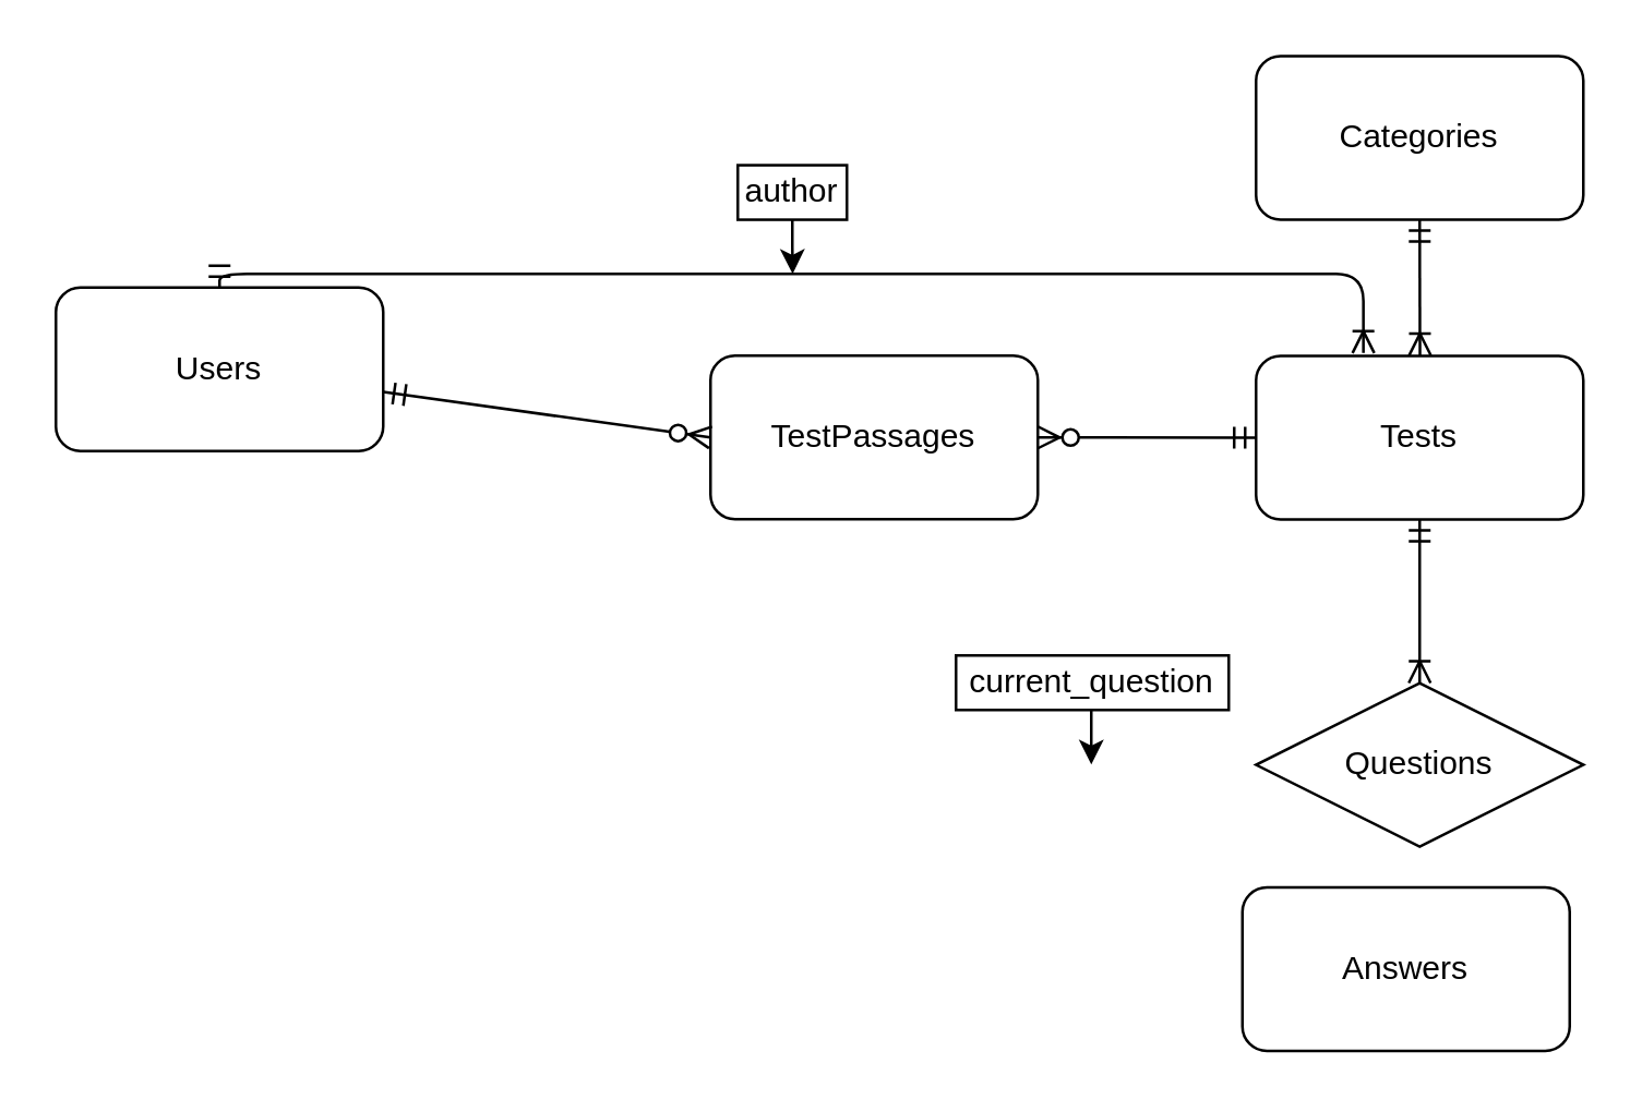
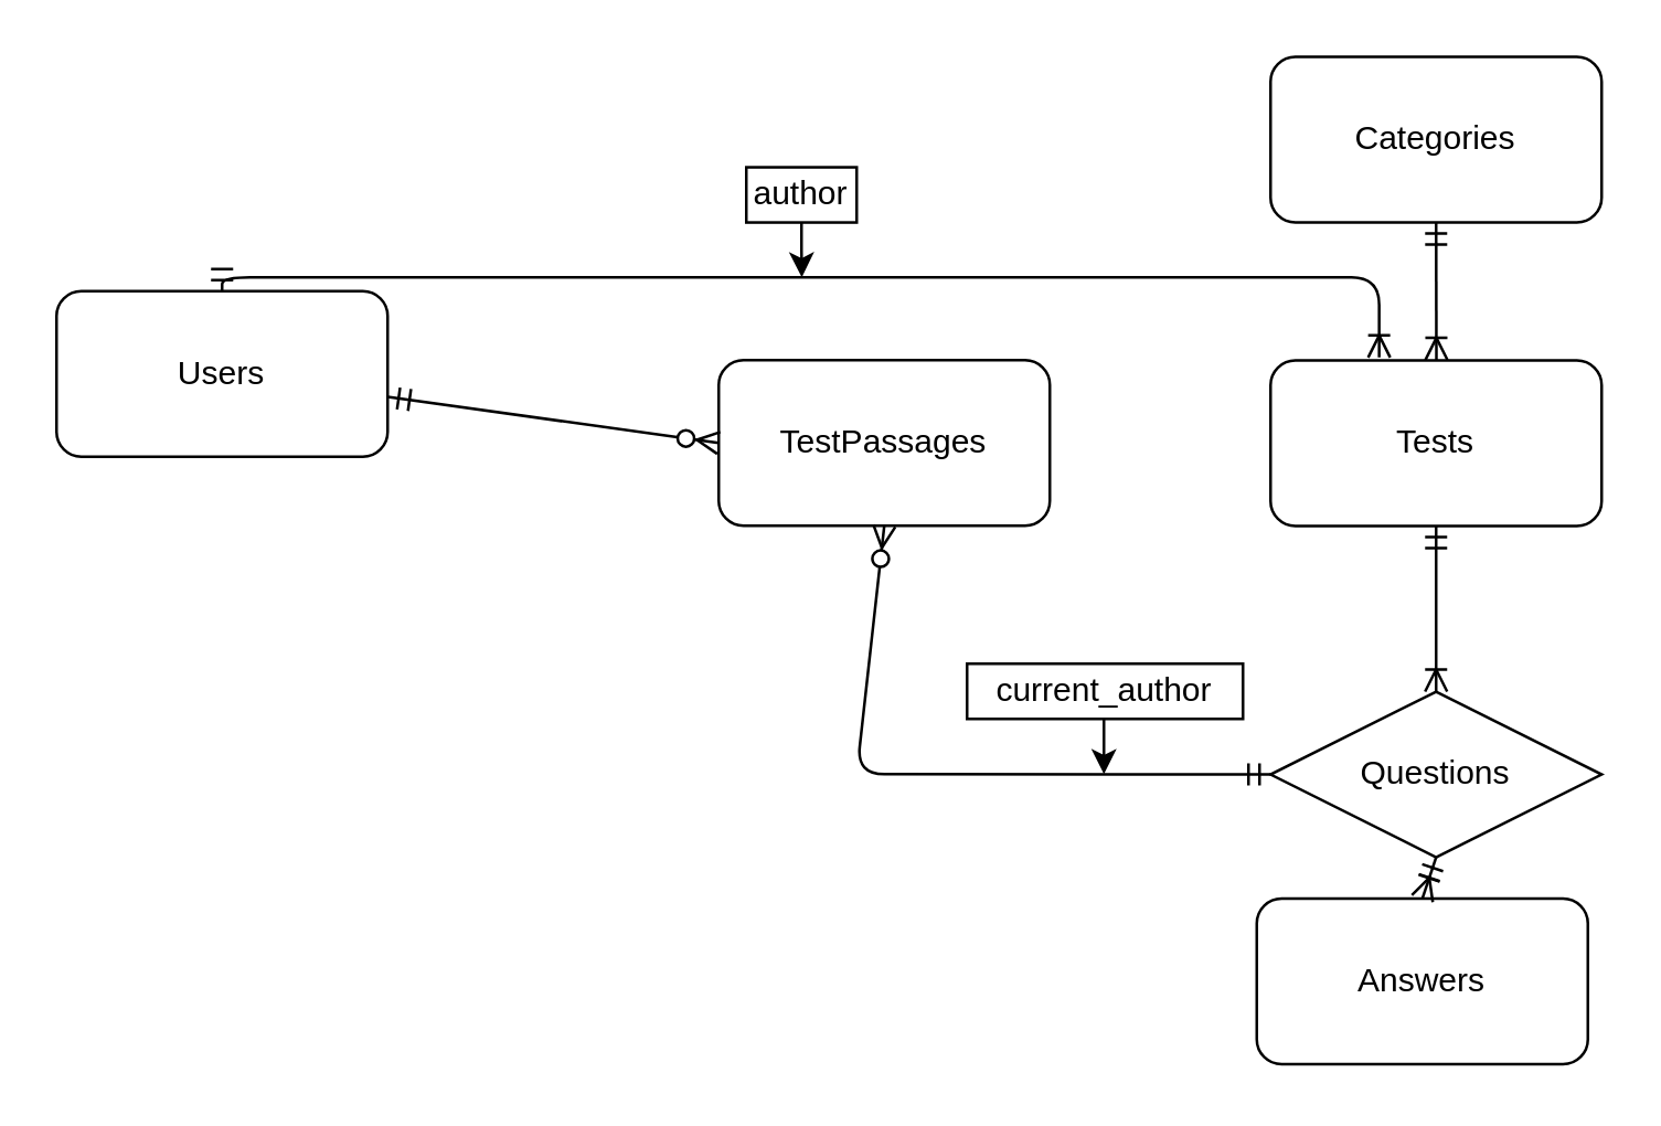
- <mxCell id="10" value="" style="fontSize=12;html=1;endArrow=ERzeroToMany;startArrow=ERmandOne;entryX=1;entryY=0.5;exitX=0;exitY=0.5;" parent="1" source="7" target="5" edge="1"><mxGeometry width="100" height="100" relative="1" as="geometry"><mxPoint x="30" y="540" as="sourcePoint" /><mxPoint x="130" y="440" as="targetPoint" /></mxGeometry></mxCell>
- <mxCell id="17" value="current_question" style="text;html=1;strokeColor=#000000;fillColor=none;align=center;verticalAlign=middle;whiteSpace=wrap;rounded=0;" parent="1" vertex="1"><mxGeometry x="350" y="240" width="100" height="20" as="geometry" /></mxCell>
+ <mxCell id="17" value="current_author" style="text;html=1;strokeColor=#000000;fillColor=none;align=center;verticalAlign=middle;whiteSpace=wrap;rounded=0;" parent="1" vertex="1"><mxGeometry x="350" y="240" width="100" height="20" as="geometry" /></mxCell>
+ <mxCell id="16" value="" style="fontSize=12;html=1;endArrow=ERzeroToMany;startArrow=ERmandOne;entryX=0.5;entryY=1;exitX=0;exitY=0.5;" parent="1" source="6" target="5" edge="1"><mxGeometry width="100" height="100" relative="1" as="geometry"><mxPoint x="270" y="260" as="sourcePoint" /><mxPoint x="370.103" y="260" as="targetPoint" /><Array as="points"><mxPoint x="310" y="280" /></Array></mxGeometry></mxCell>
+ <mxCell id="8" value="" style="fontSize=12;html=1;endArrow=ERoneToMany;startArrow=ERmandOne;entryX=0.5;entryY=0;exitX=0.5;exitY=1;" parent="1" source="6" target="3" edge="1"><mxGeometry width="100" height="100" relative="1" as="geometry"><mxPoint x="480" y="340.12" as="sourcePoint" /><mxPoint x="120" y="440.12" as="targetPoint" /></mxGeometry></mxCell>
